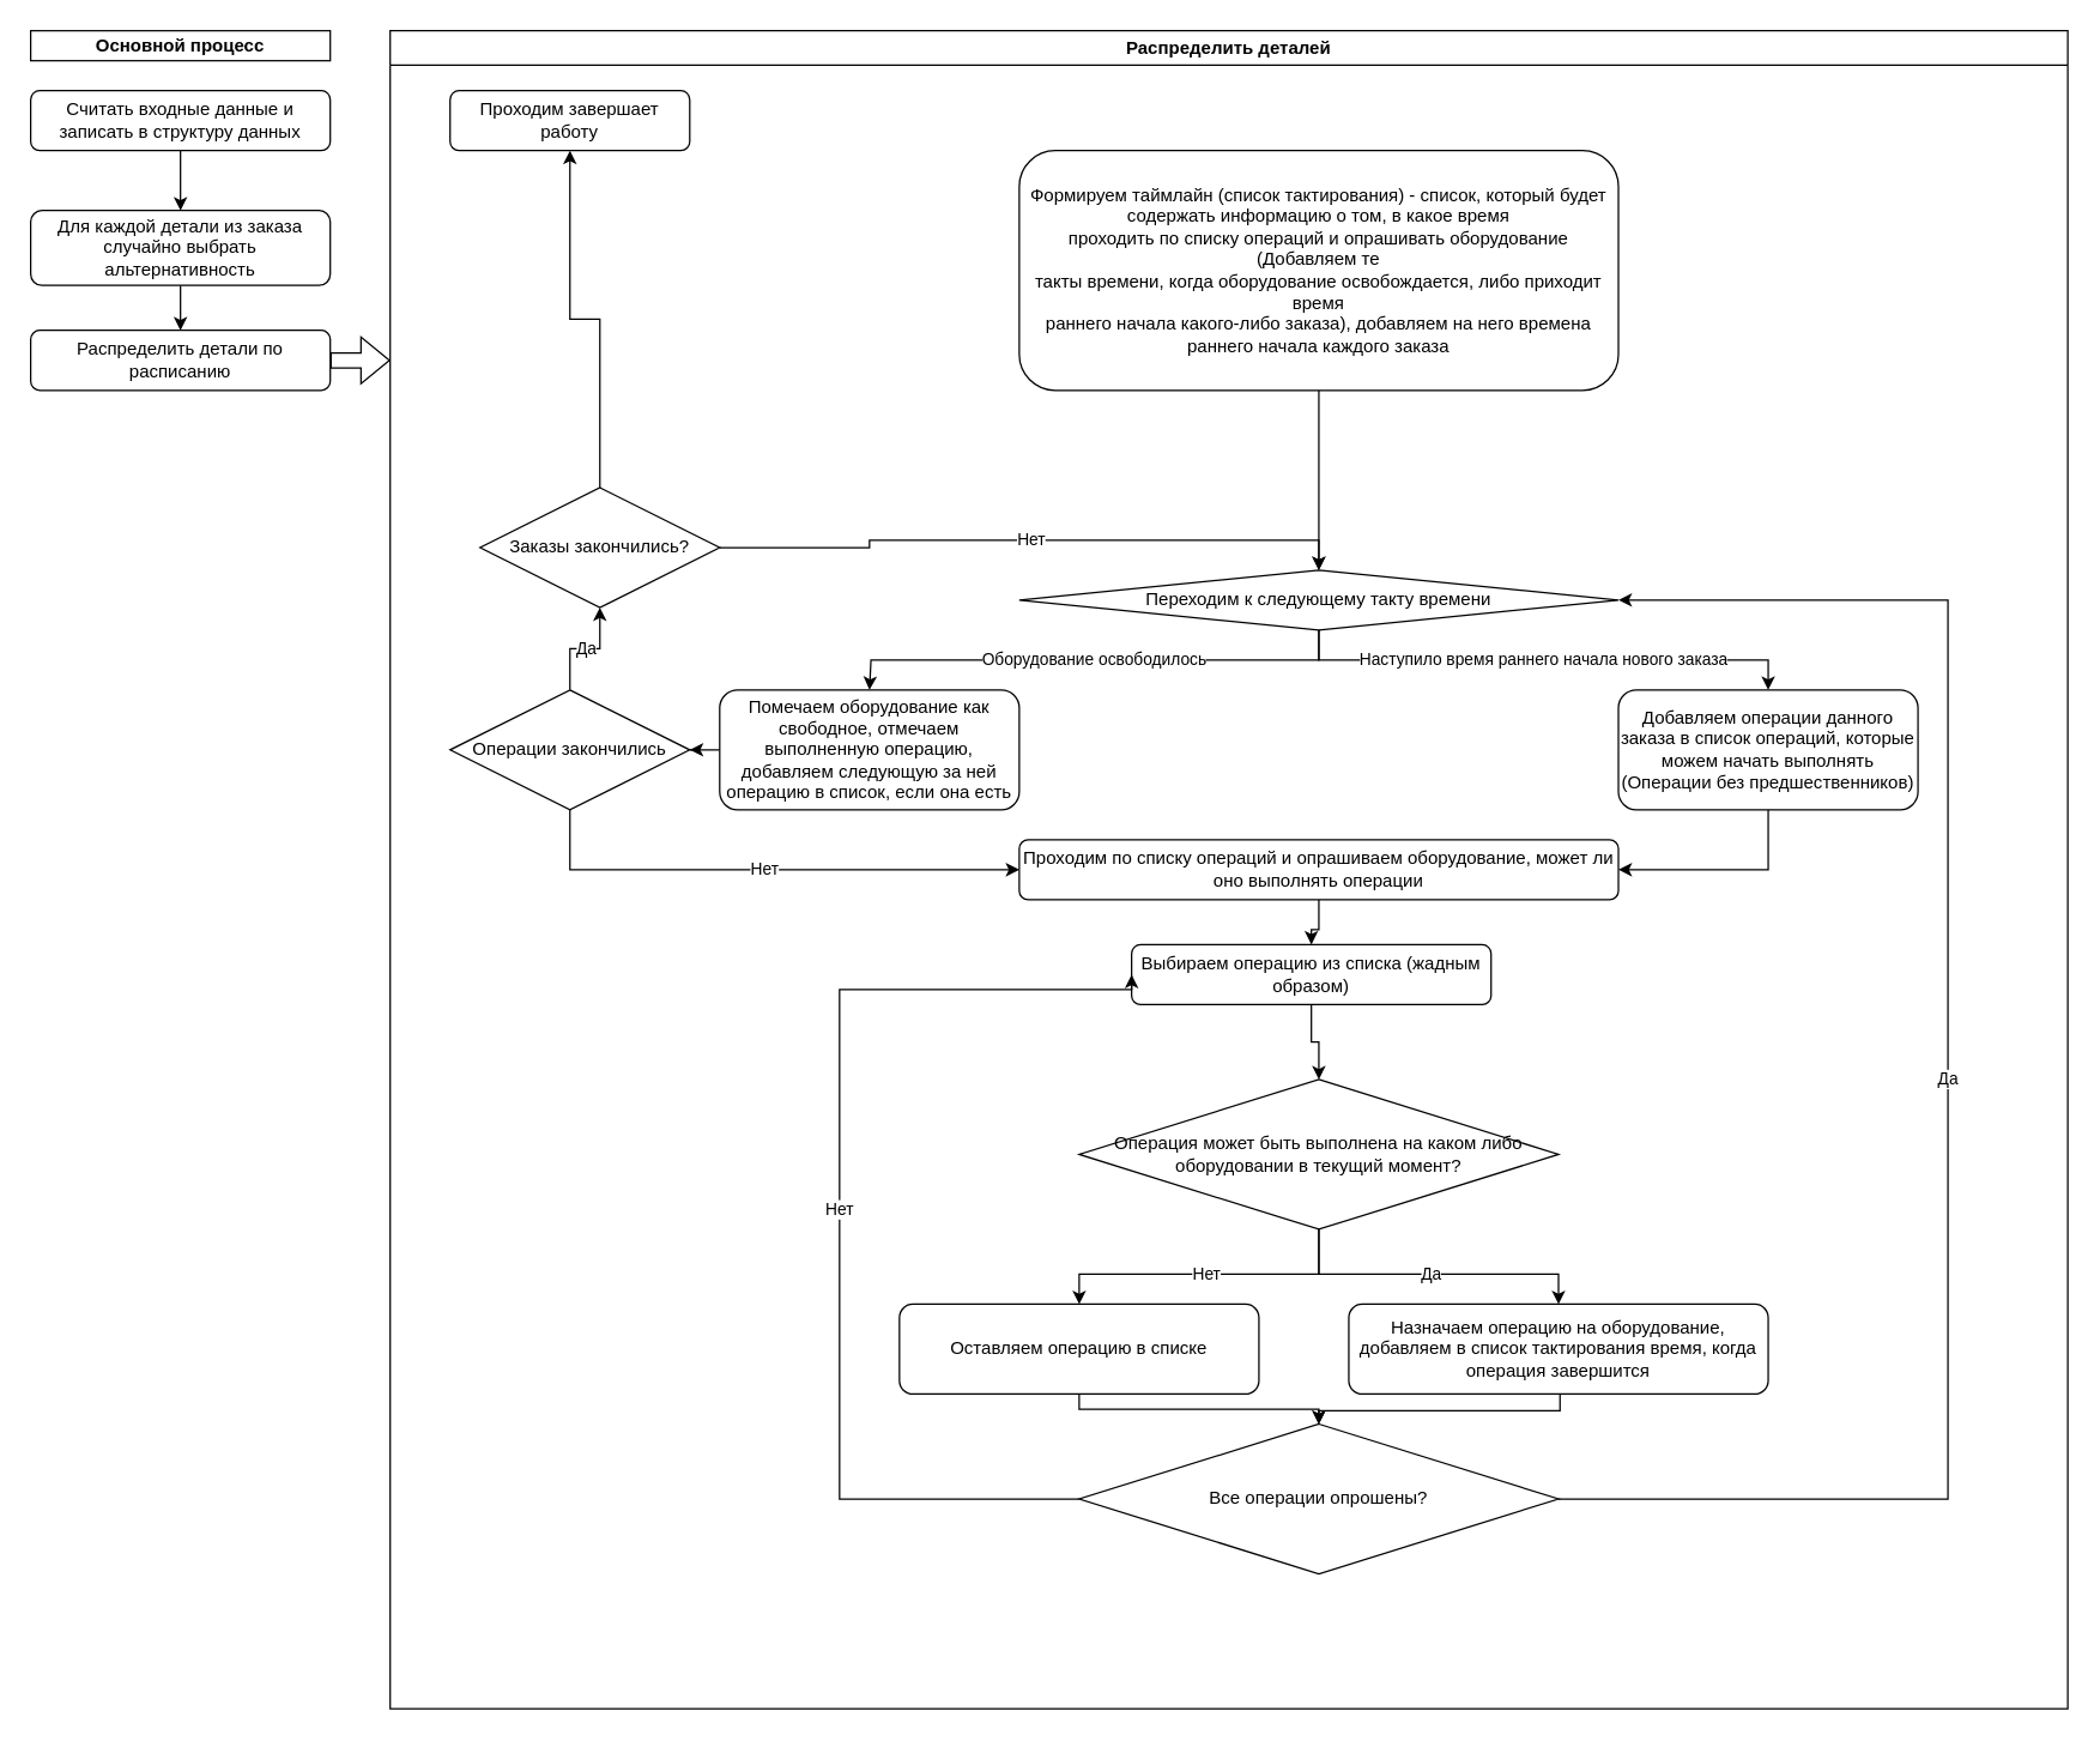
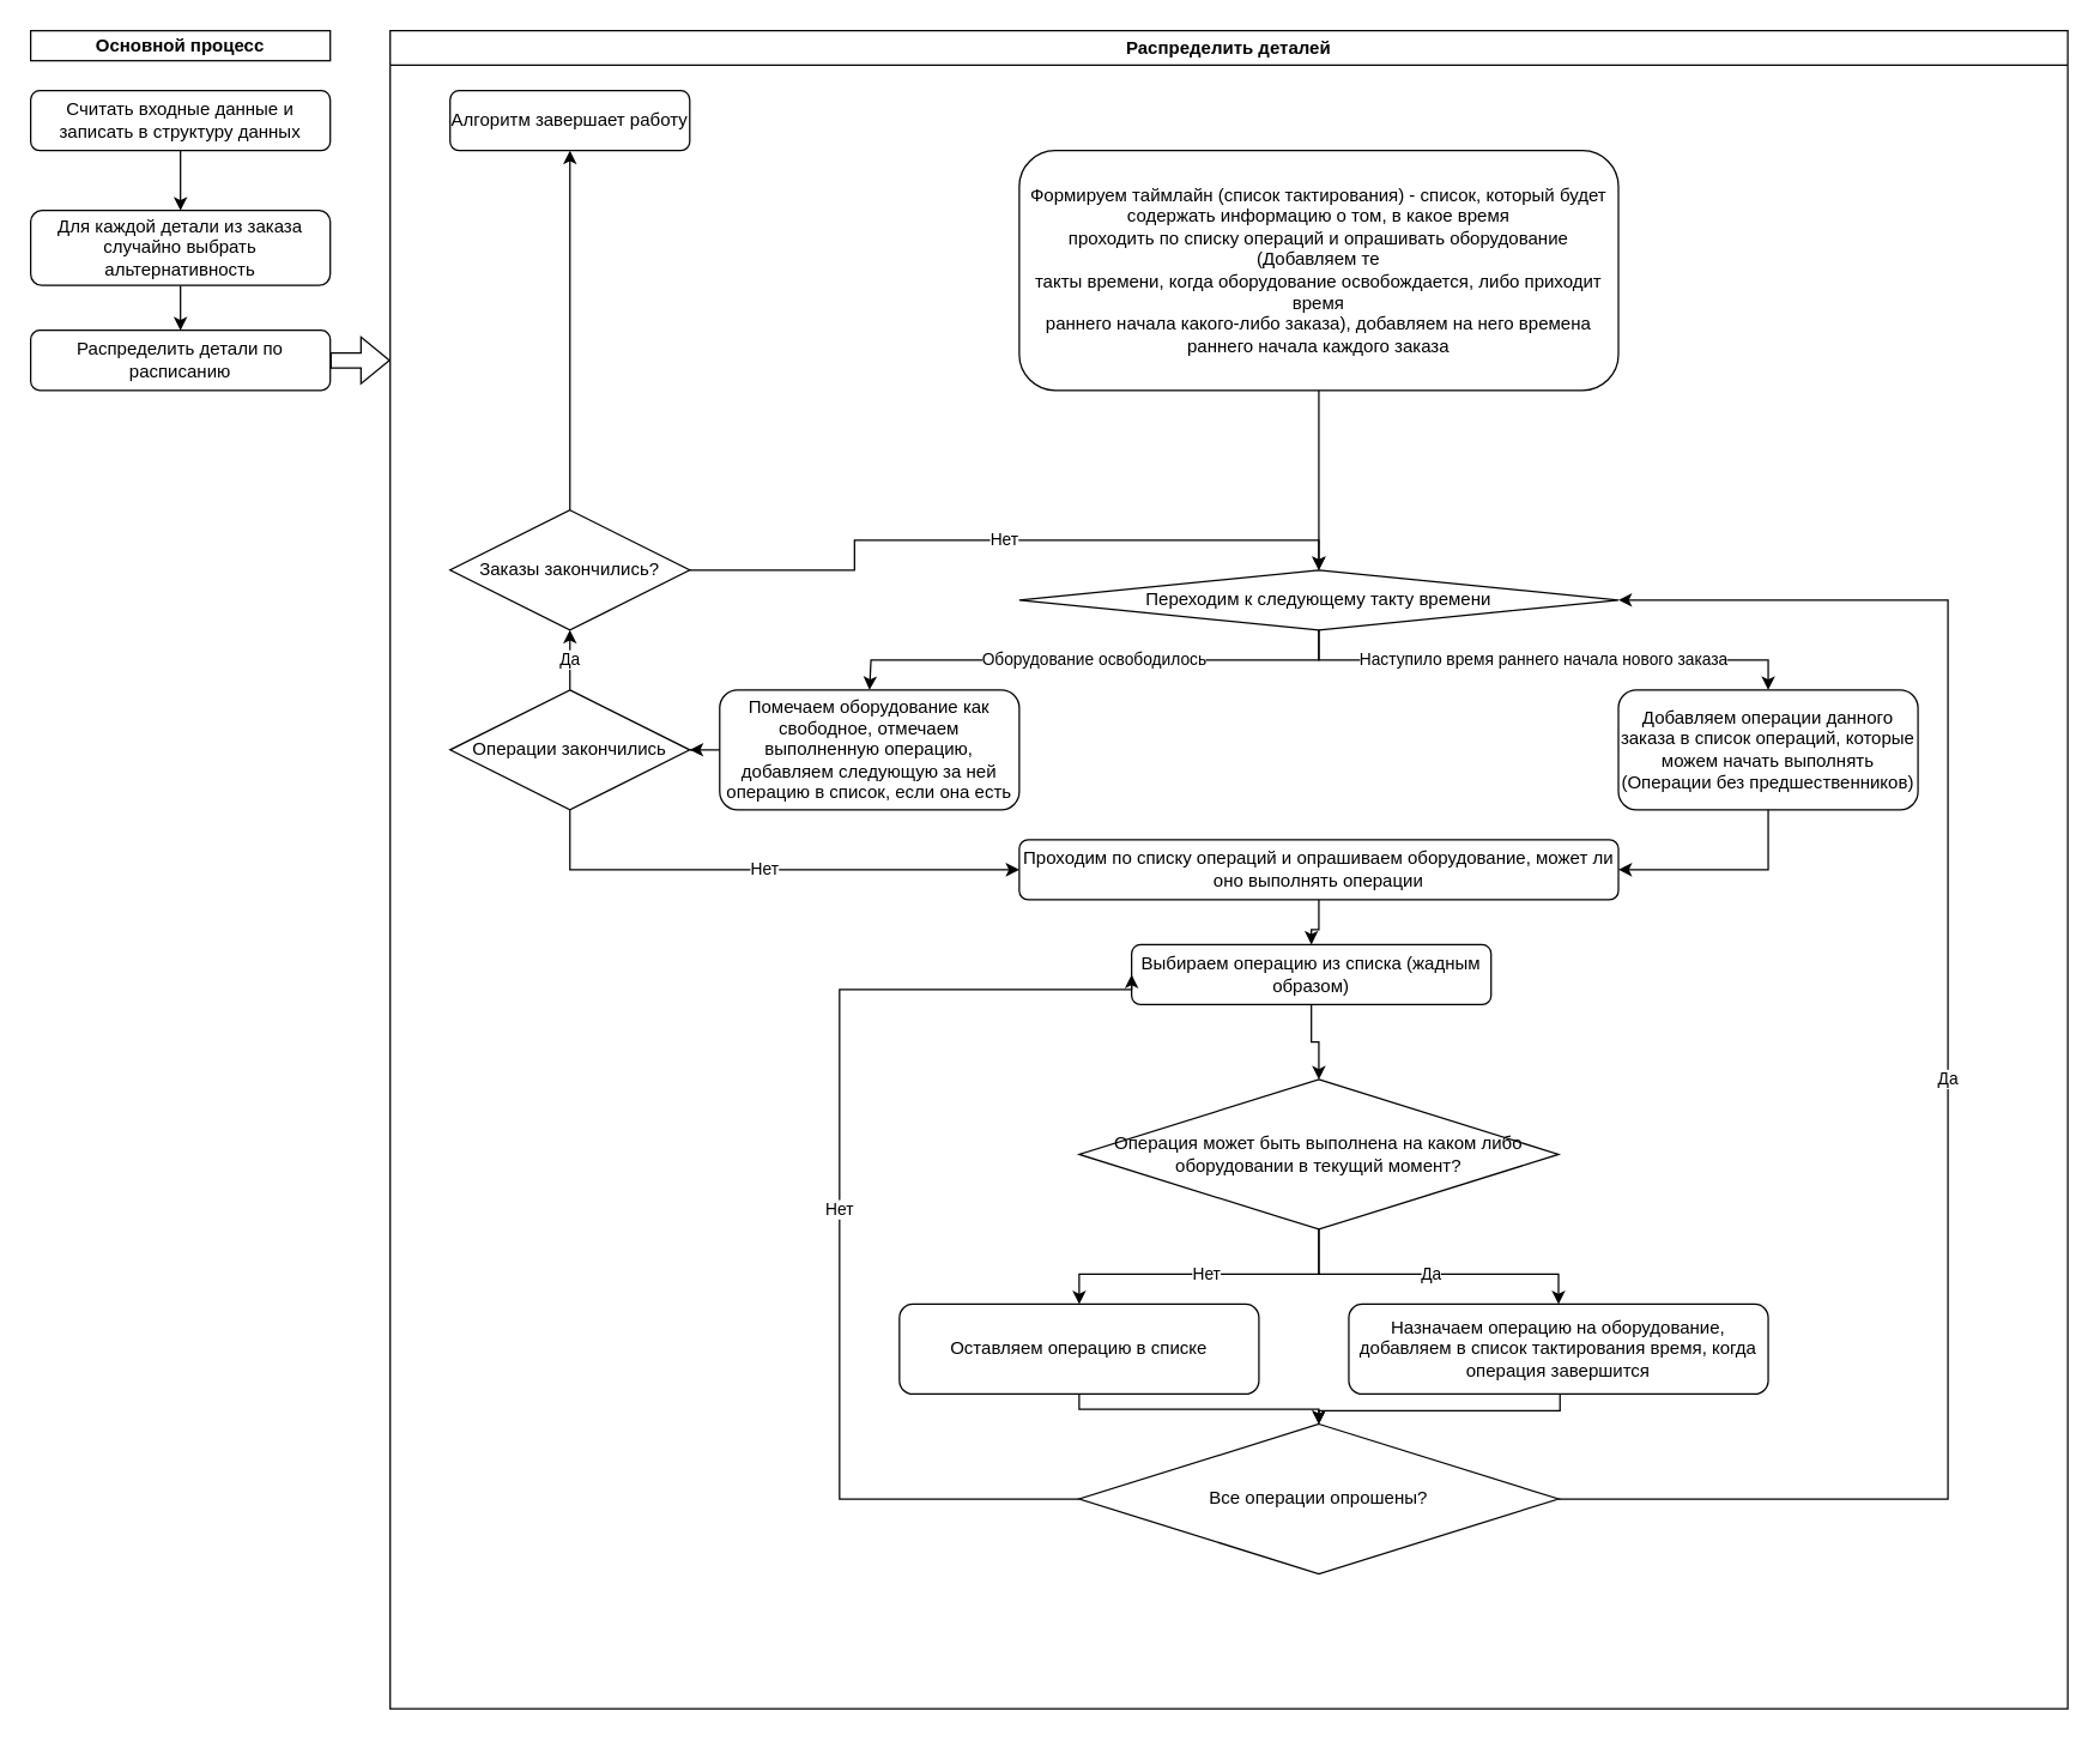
- <mxCell id="32" value="Проходим завершает работу" style="rounded=1;whiteSpace=wrap;html=1;" parent="2" vertex="1"><mxGeometry x="40" y="40" width="160" height="40" as="geometry" /></mxCell>
+ <mxCell id="32" value="Алгоритм завершает работу" style="rounded=1;whiteSpace=wrap;html=1;" parent="2" vertex="1"><mxGeometry x="40" y="40" width="160" height="40" as="geometry" /></mxCell>
- <mxCell id="31" value="Заказы закончились?" style="rhombus;whiteSpace=wrap;html=1;" parent="2" vertex="1"><mxGeometry x="60" y="305" width="160" height="80" as="geometry" /></mxCell>
+ <mxCell id="31" value="Заказы закончились?" style="rhombus;whiteSpace=wrap;html=1;" parent="2" vertex="1"><mxGeometry x="40" y="320" width="160" height="80" as="geometry" /></mxCell>
